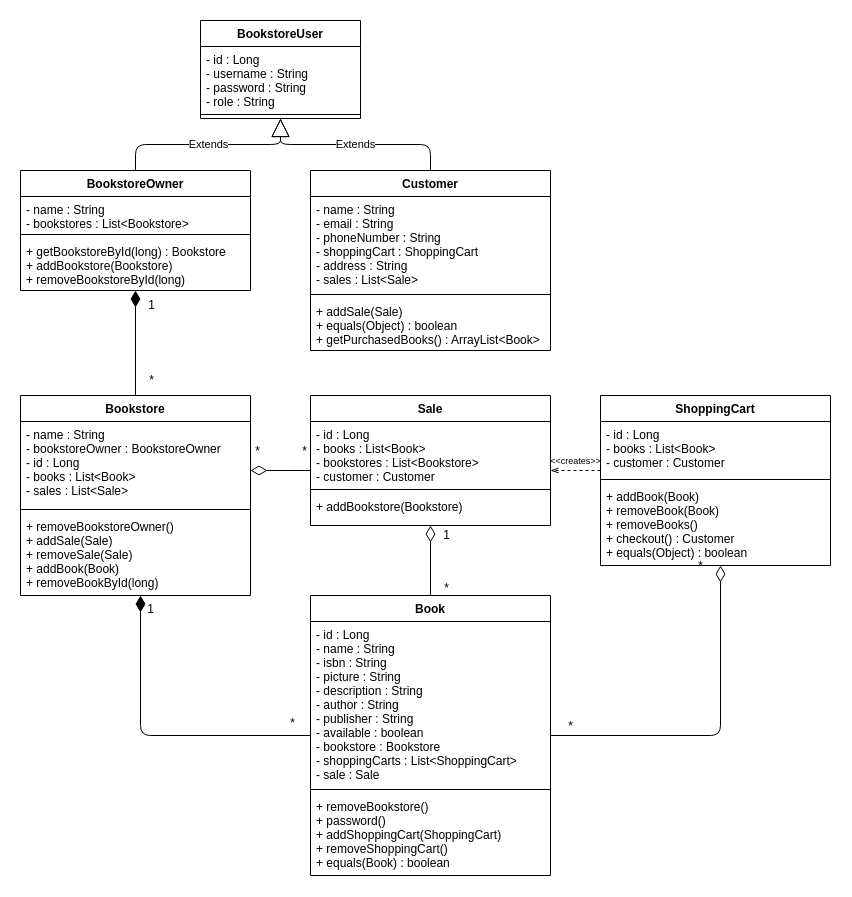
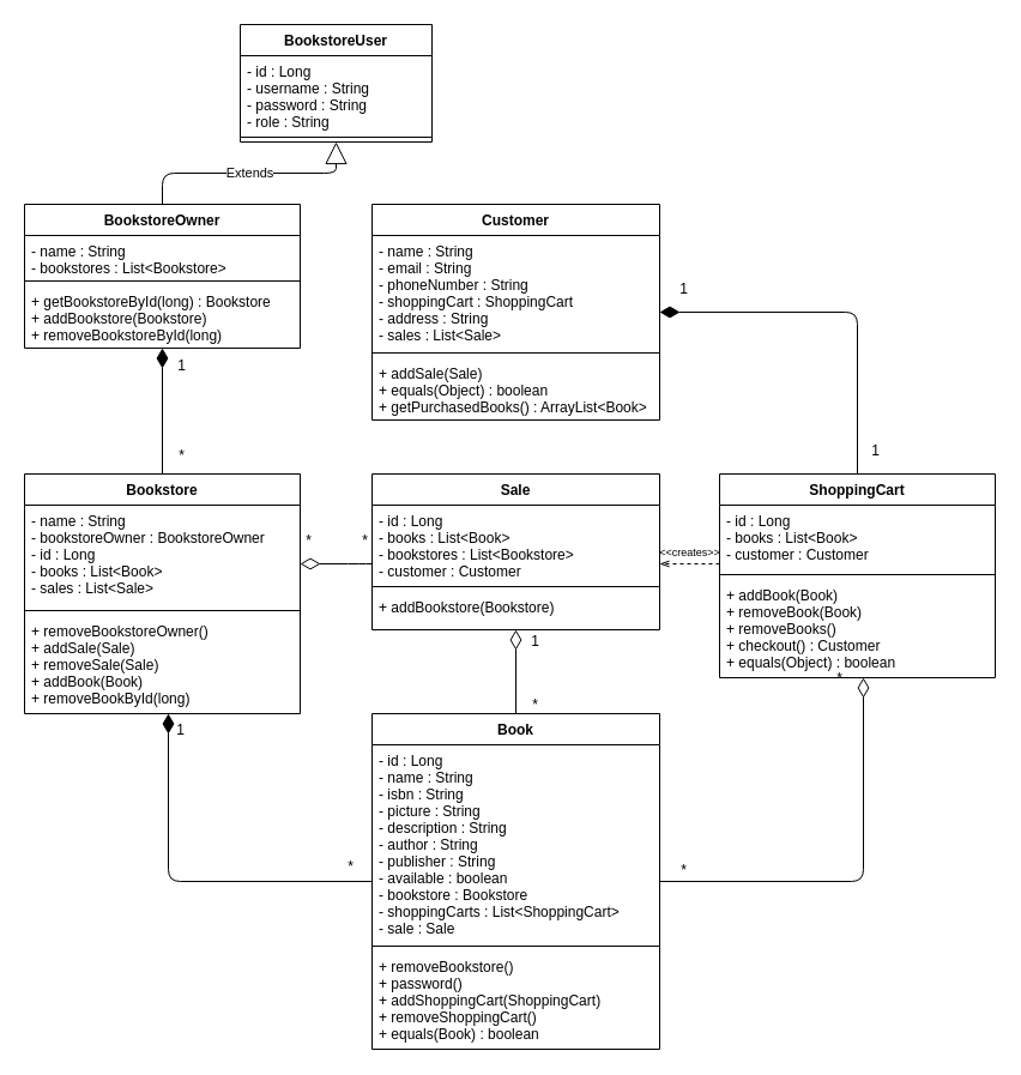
- <mxCell id="23" value="Extends" style="endArrow=block;endSize=16;endFill=0;html=1;strokeColor=#000000;edgeStyle=orthogonalEdgeStyle;" parent="1" source="47" target="40" edge="1"><mxGeometry width="160" relative="1" as="geometry"><mxPoint x="370" y="100" as="sourcePoint" /><mxPoint x="530" y="100" as="targetPoint" /></mxGeometry></mxCell>
+ <mxCell id="8" value="" style="endArrow=none;html=1;endSize=12;startArrow=diamondThin;startSize=14;startFill=1;edgeStyle=orthogonalEdgeStyle;align=left;verticalAlign=bottom;endFill=0;" parent="1" source="47" target="32" edge="1"><mxGeometry x="-0.429" y="15" relative="1" as="geometry"><mxPoint x="430" y="380" as="sourcePoint" /><mxPoint x="590" y="380" as="targetPoint" /><mxPoint as="offset" /></mxGeometry></mxCell>
+ <mxCell id="9" value="1" style="text;html=1;align=center;verticalAlign=middle;resizable=0;points=[];labelBackgroundColor=#ffffff;" parent="8" vertex="1" connectable="0"><mxGeometry x="0.818" y="1" relative="1" as="geometry"><mxPoint x="13.97" y="7.79" as="offset" /></mxGeometry></mxCell>
+ <mxCell id="10" value="1" style="text;html=1;align=center;verticalAlign=middle;resizable=0;points=[];labelBackgroundColor=#ffffff;" parent="8" vertex="1" connectable="0"><mxGeometry x="-0.842" y="2" relative="1" as="geometry"><mxPoint x="-4.14" y="-18" as="offset" /></mxGeometry></mxCell>
